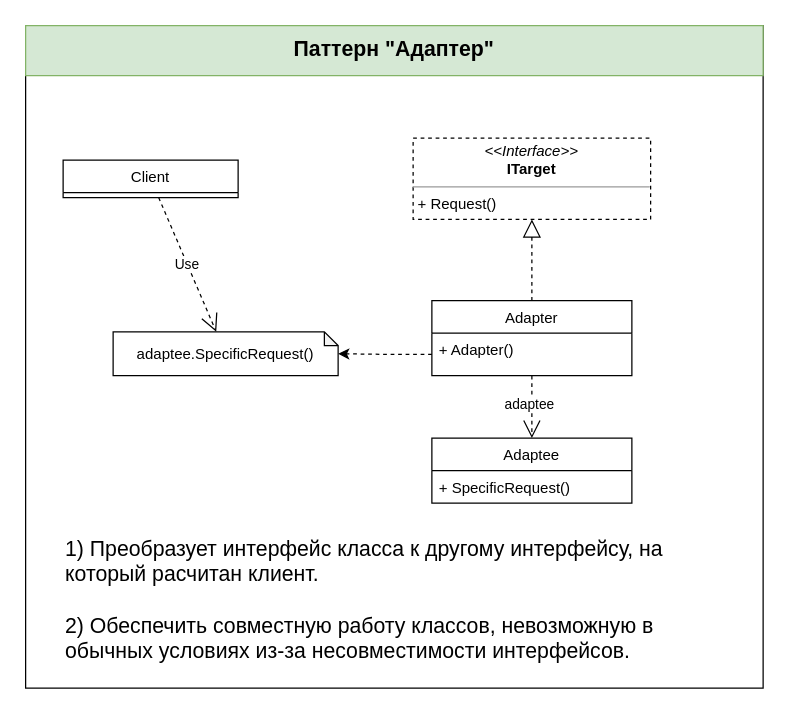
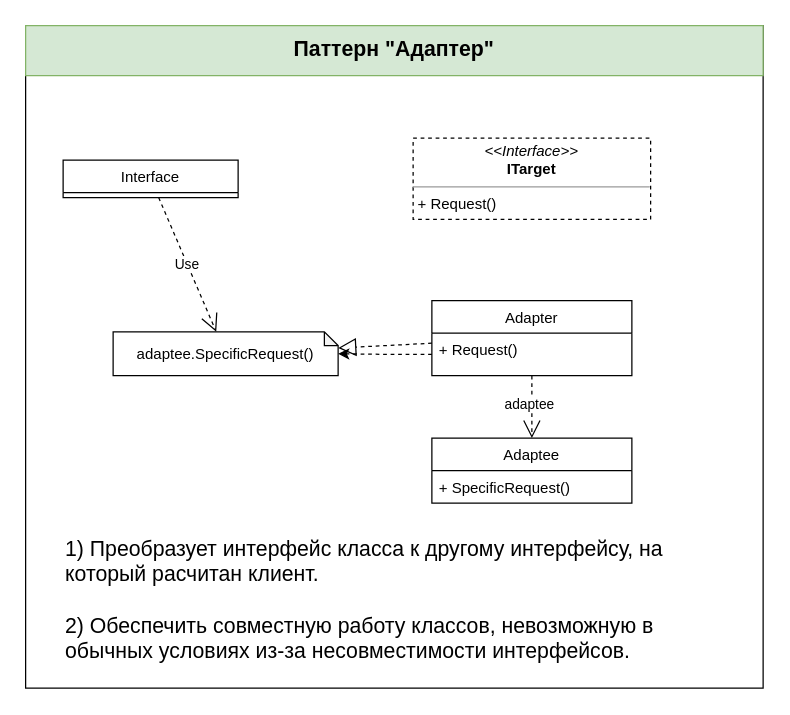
- <mxCell id="3" value="Client" style="swimlane;fontStyle=0;childLayout=stackLayout;horizontal=1;startSize=26;fillColor=none;horizontalStack=0;resizeParent=1;resizeParentMax=0;resizeLast=0;collapsible=1;marginBottom=0;" parent="1" vertex="1"><mxGeometry x="50" y="127.5" width="140" height="30" as="geometry" /></mxCell>
+ <mxCell id="3" value="Interface" style="swimlane;fontStyle=0;childLayout=stackLayout;horizontal=1;startSize=26;fillColor=none;horizontalStack=0;resizeParent=1;resizeParentMax=0;resizeLast=0;collapsible=1;marginBottom=0;" parent="1" vertex="1"><mxGeometry x="50" y="127.5" width="140" height="30" as="geometry" /></mxCell>
- <mxCell id="9" value="" style="endArrow=block;dashed=1;endFill=0;endSize=12;html=1;rounded=0;" parent="1" source="7" target="6" edge="1"><mxGeometry width="160" relative="1" as="geometry"><mxPoint x="320" y="180" as="sourcePoint" /><mxPoint x="480" y="180" as="targetPoint" /></mxGeometry></mxCell>
+ <mxCell id="9" value="" style="endArrow=block;dashed=1;endFill=0;endSize=12;html=1;rounded=0;" parent="1" source="7" target="14" edge="1"><mxGeometry width="160" relative="1" as="geometry"><mxPoint x="320" y="180" as="sourcePoint" /><mxPoint x="480" y="180" as="targetPoint" /></mxGeometry></mxCell>
- <mxCell id="8" value="+ Adapter()" style="text;strokeColor=none;fillColor=none;align=left;verticalAlign=top;spacingLeft=4;spacingRight=4;overflow=hidden;rotatable=0;points=[[0,0.5],[1,0.5]];portConstraint=eastwest;" parent="7" vertex="1"><mxGeometry y="26" width="160" height="34" as="geometry" /></mxCell>
+ <mxCell id="8" value="+ Request()" style="text;strokeColor=none;fillColor=none;align=left;verticalAlign=top;spacingLeft=4;spacingRight=4;overflow=hidden;rotatable=0;points=[[0,0.5],[1,0.5]];portConstraint=eastwest;" parent="7" vertex="1"><mxGeometry y="26" width="160" height="34" as="geometry" /></mxCell>
